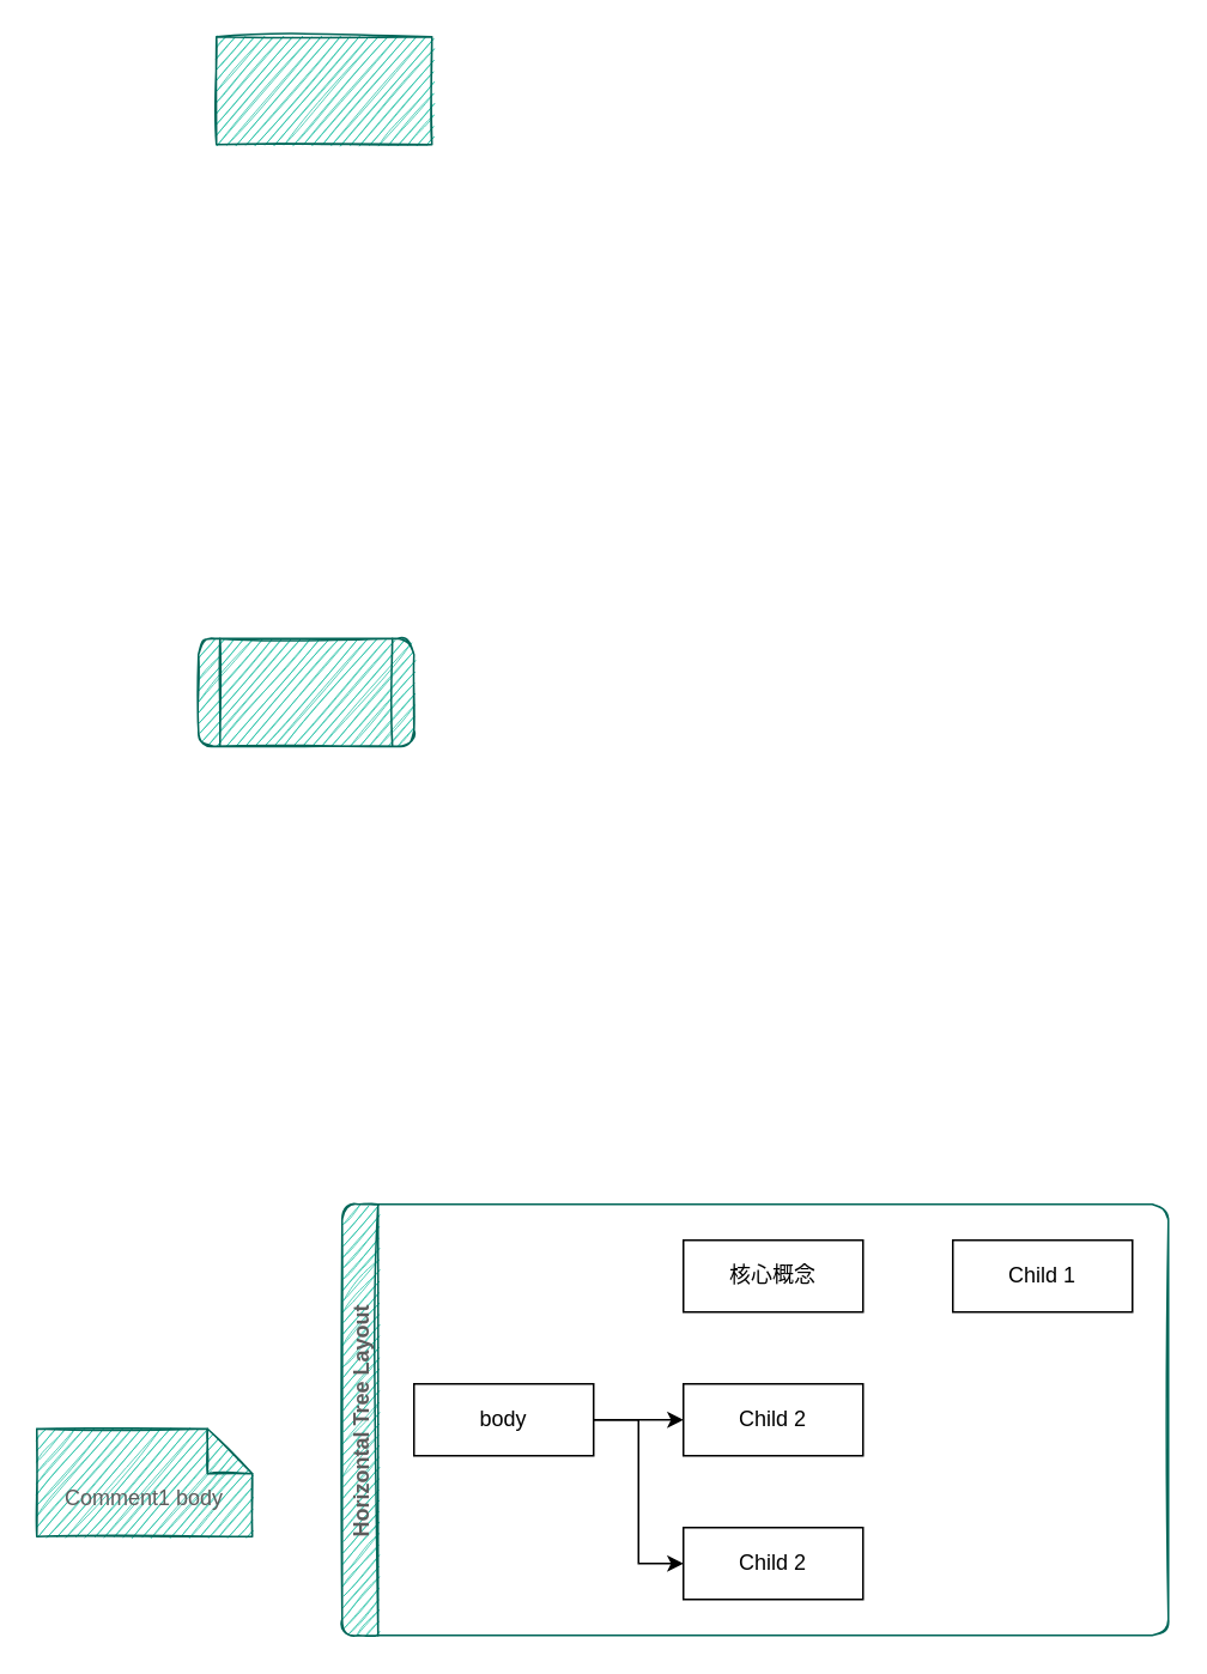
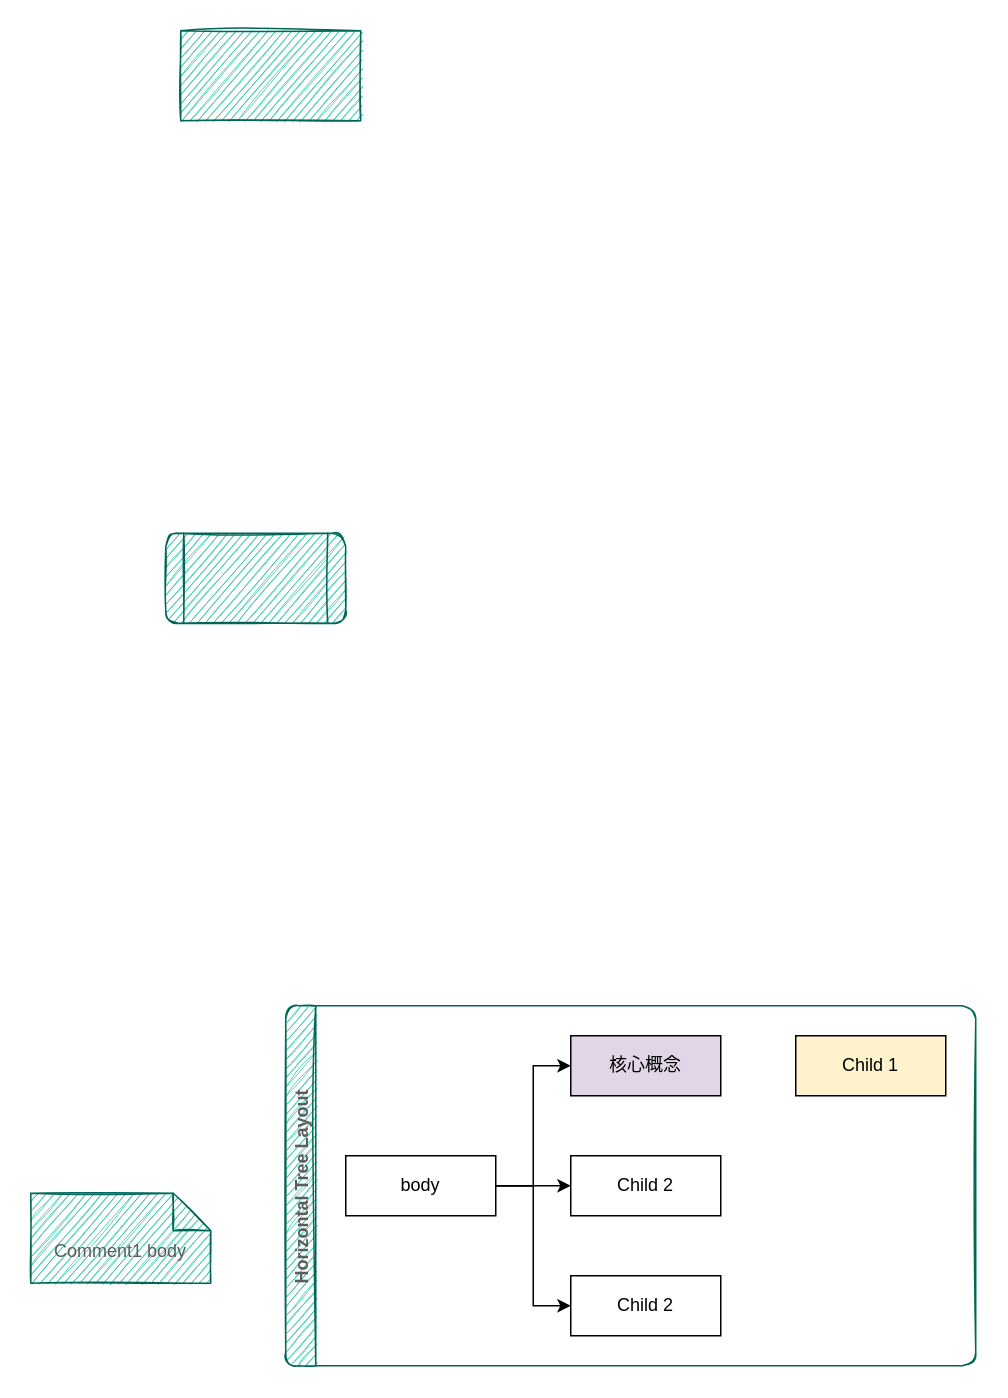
- <mxCell id="7" value="核心概念" style="whiteSpace=wrap;html=1;" vertex="1" parent="5"><mxGeometry x="190" y="20" width="100" height="40" as="geometry" /></mxCell>
+ <mxCell id="7" value="核心概念" style="whiteSpace=wrap;html=1;fillColor=#e1d5e7;" vertex="1" parent="5"><mxGeometry x="190" y="20" width="100" height="40" as="geometry" /></mxCell>
- <mxCell id="11" value="Child 1" style="whiteSpace=wrap;html=1;" vertex="1" parent="5"><mxGeometry x="340" y="20" width="100" height="40" as="geometry" /></mxCell>
+ <mxCell id="11" value="Child 1" style="whiteSpace=wrap;html=1;fillColor=#fff2cc;" vertex="1" parent="5"><mxGeometry x="340" y="20" width="100" height="40" as="geometry" /></mxCell>
+ <mxCell id="8" value="" style="edgeStyle=elbowEdgeStyle;elbow=horizontal;html=1;rounded=0;" edge="1" parent="5" source="6" target="7"><mxGeometry relative="1" as="geometry" /></mxCell>
